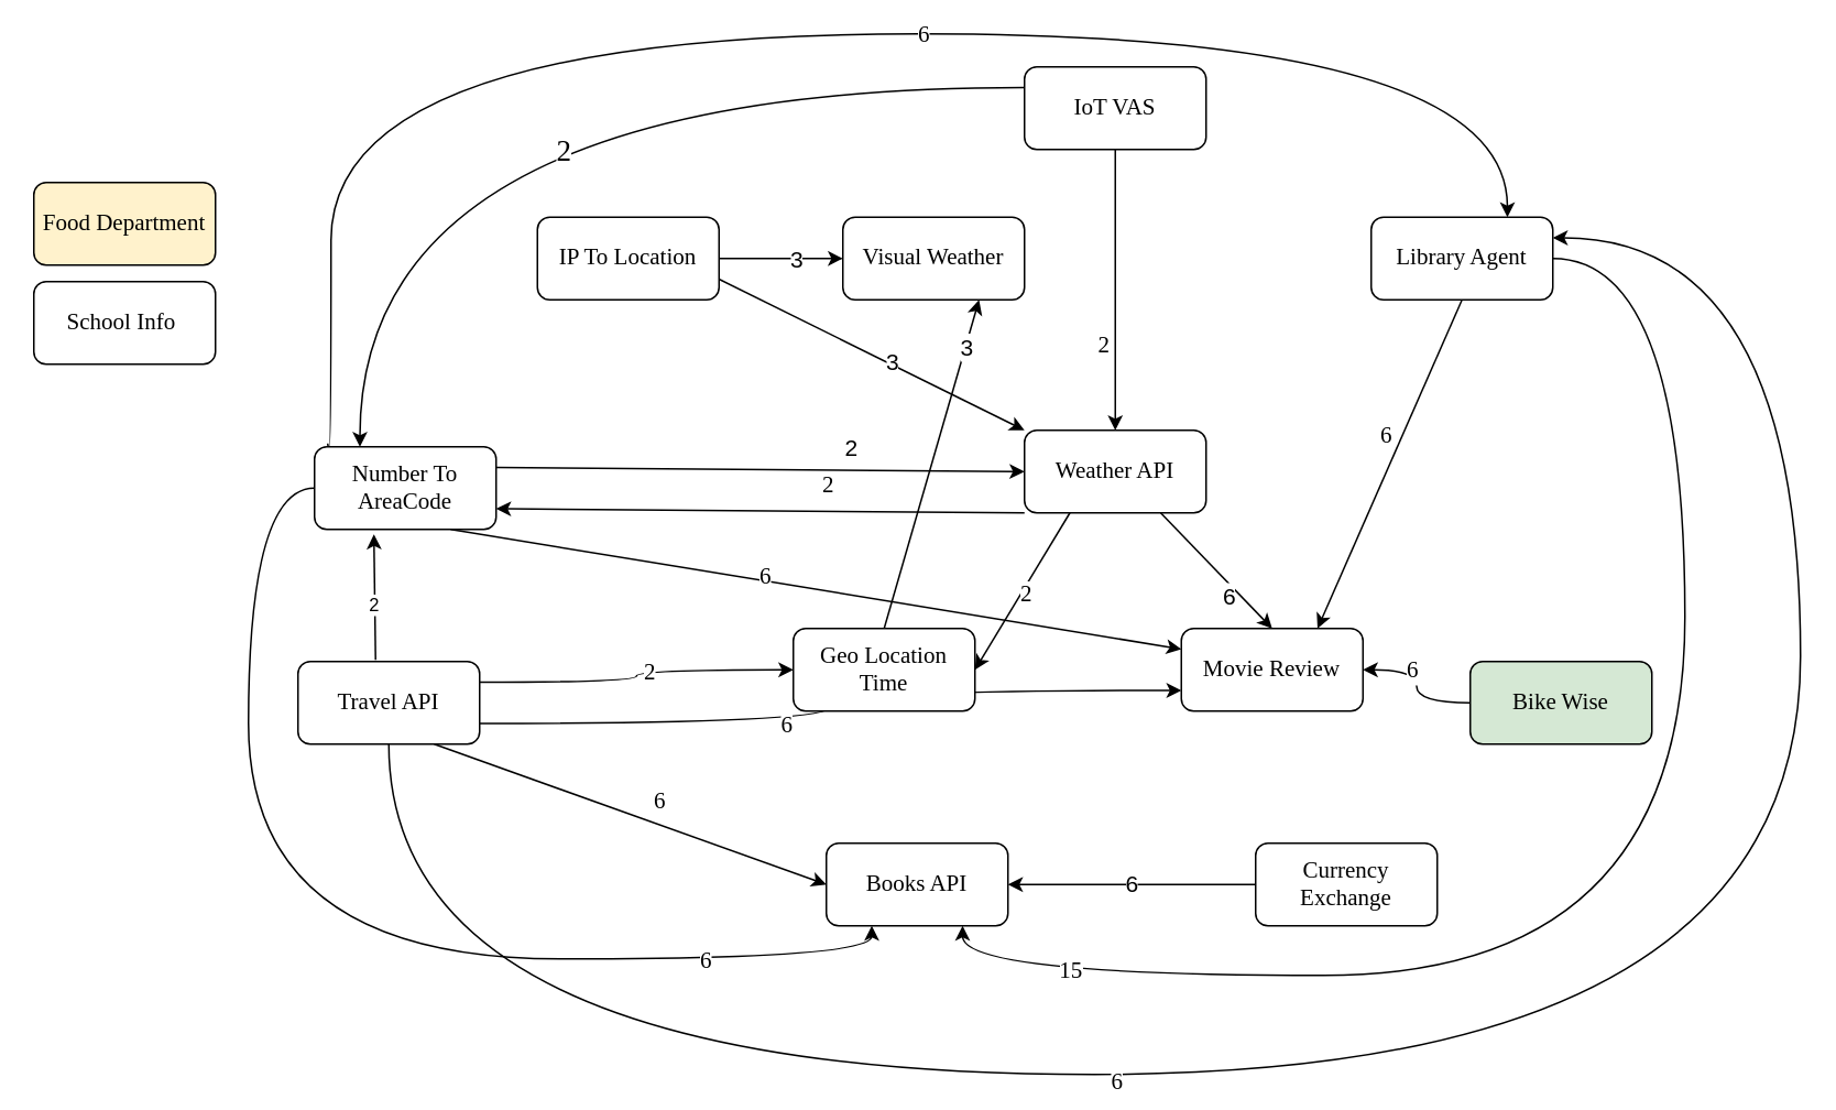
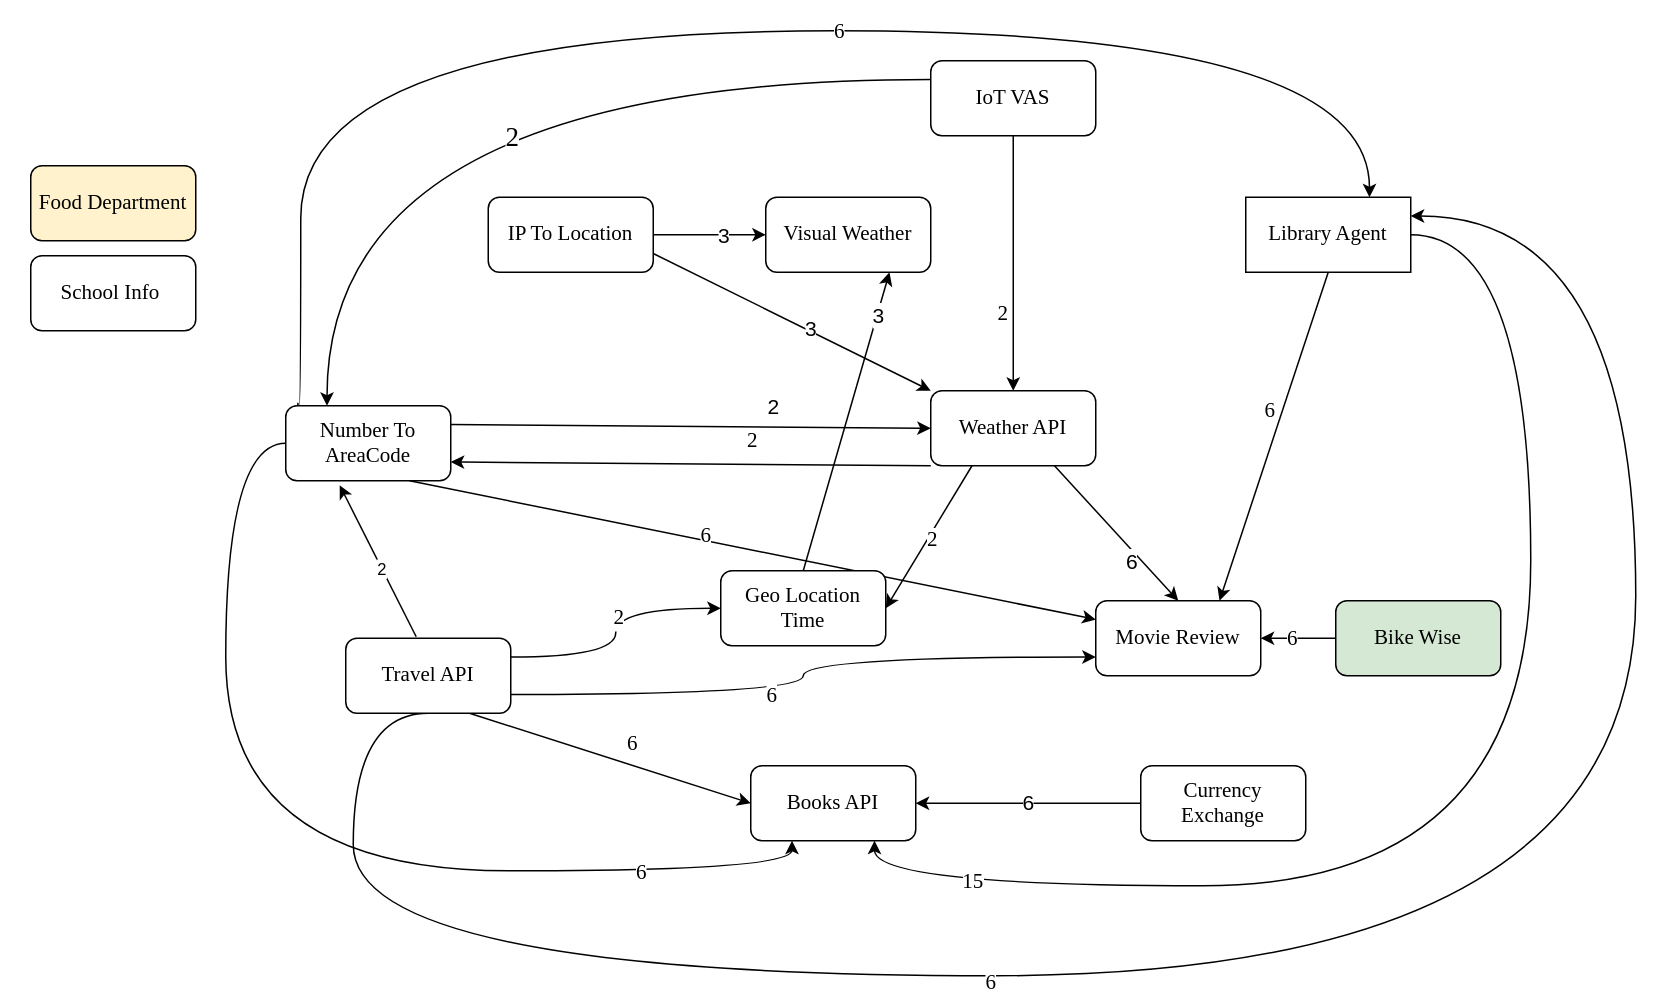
- <mxCell id="28" value="&lt;font face=&quot;Times New Roman&quot; style=&quot;font-size: 14px;&quot;&gt;Library Agent&lt;/font&gt;" style="rounded=1;whiteSpace=wrap;html=1;" vertex="1" parent="1"><mxGeometry x="830" y="131" width="110" height="50" as="geometry" /></mxCell>
+ <mxCell id="28" value="&lt;font face=&quot;Times New Roman&quot; style=&quot;font-size: 14px;&quot;&gt;Library Agent&lt;/font&gt;" style="whiteSpace=wrap;html=1;rounded=0;" vertex="1" parent="1"><mxGeometry x="830" y="131" width="110" height="50" as="geometry" /></mxCell>
- <mxCell id="20" value="&lt;font face=&quot;Times New Roman&quot; style=&quot;font-size: 14px;&quot;&gt;Movie Review&lt;/font&gt;" style="rounded=1;whiteSpace=wrap;html=1;" vertex="1" parent="1"><mxGeometry x="715" y="380" width="110" height="50" as="geometry" /></mxCell>
+ <mxCell id="20" value="&lt;font face=&quot;Times New Roman&quot; style=&quot;font-size: 14px;&quot;&gt;Movie Review&lt;/font&gt;" style="rounded=1;whiteSpace=wrap;html=1;" vertex="1" parent="1"><mxGeometry x="730" y="400" width="110" height="50" as="geometry" /></mxCell>
- <mxCell id="15" value="&lt;font style=&quot;font-size: 14px;&quot; face=&quot;Times New Roman&quot;&gt;Travel API&lt;/font&gt;" style="rounded=1;whiteSpace=wrap;html=1;" vertex="1" parent="1"><mxGeometry x="180" y="400" width="110" height="50" as="geometry" /></mxCell>
+ <mxCell id="15" value="&lt;font style=&quot;font-size: 14px;&quot; face=&quot;Times New Roman&quot;&gt;Travel API&lt;/font&gt;" style="rounded=1;whiteSpace=wrap;html=1;" vertex="1" parent="1"><mxGeometry x="230" y="425" width="110" height="50" as="geometry" /></mxCell>
